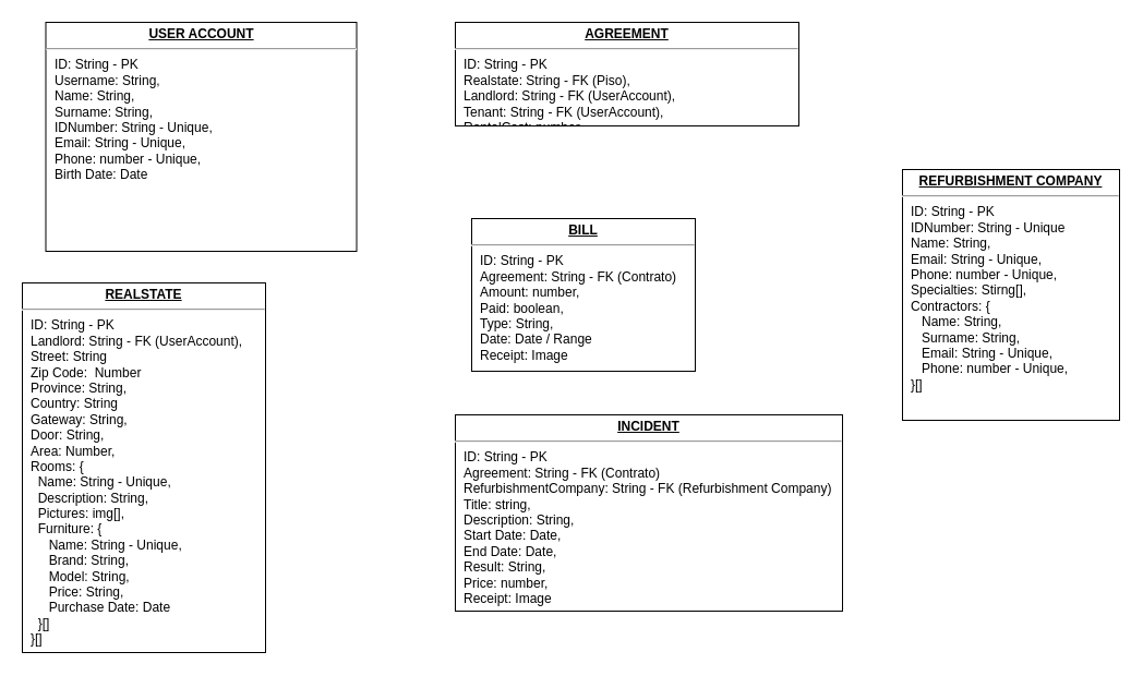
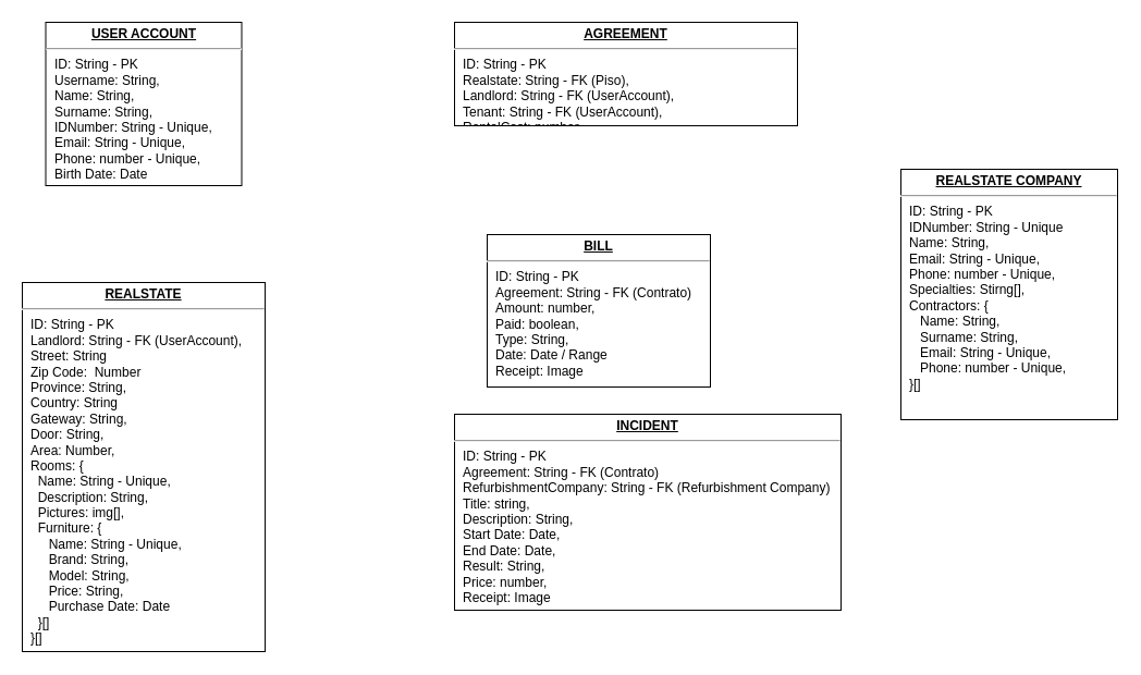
- <mxCell id="8" value="&lt;p style=&quot;margin: 0px ; margin-top: 4px ; text-align: center ; text-decoration: underline&quot;&gt;&lt;b&gt;USER ACCOUNT&lt;/b&gt;&lt;/p&gt;&lt;hr&gt;&lt;p style=&quot;margin: 0px 0px 0px 8px&quot;&gt;ID: String - PK&lt;/p&gt;&lt;p style=&quot;margin: 0px 0px 0px 8px&quot;&gt;Username: String,&lt;/p&gt;&lt;p style=&quot;margin: 0px 0px 0px 8px&quot;&gt;Name: String,&lt;/p&gt;&lt;p style=&quot;margin: 0px 0px 0px 8px&quot;&gt;Surname: String,&lt;/p&gt;&lt;p style=&quot;margin: 0px 0px 0px 8px&quot;&gt;IDNumber: String - Unique,&lt;/p&gt;&lt;p style=&quot;margin: 0px 0px 0px 8px&quot;&gt;Email: String - Unique,&lt;/p&gt;&lt;p style=&quot;margin: 0px 0px 0px 8px&quot;&gt;Phone: number - Unique,&lt;/p&gt;&lt;p style=&quot;margin: 0px 0px 0px 8px&quot;&gt;Birth Date: Date&lt;/p&gt;" style="verticalAlign=top;align=left;overflow=fill;fontSize=12;fontFamily=Helvetica;html=1;" parent="1" vertex="1"><mxGeometry x="41.5" y="20" width="285" height="210" as="geometry" /></mxCell>
+ <mxCell id="8" value="&lt;p style=&quot;margin: 0px ; margin-top: 4px ; text-align: center ; text-decoration: underline&quot;&gt;&lt;b&gt;USER ACCOUNT&lt;/b&gt;&lt;/p&gt;&lt;hr&gt;&lt;p style=&quot;margin: 0px 0px 0px 8px&quot;&gt;ID: String - PK&lt;/p&gt;&lt;p style=&quot;margin: 0px 0px 0px 8px&quot;&gt;Username: String,&lt;/p&gt;&lt;p style=&quot;margin: 0px 0px 0px 8px&quot;&gt;Name: String,&lt;/p&gt;&lt;p style=&quot;margin: 0px 0px 0px 8px&quot;&gt;Surname: String,&lt;/p&gt;&lt;p style=&quot;margin: 0px 0px 0px 8px&quot;&gt;IDNumber: String - Unique,&lt;/p&gt;&lt;p style=&quot;margin: 0px 0px 0px 8px&quot;&gt;Email: String - Unique,&lt;/p&gt;&lt;p style=&quot;margin: 0px 0px 0px 8px&quot;&gt;Phone: number - Unique,&lt;/p&gt;&lt;p style=&quot;margin: 0px 0px 0px 8px&quot;&gt;Birth Date: Date&lt;/p&gt;" style="verticalAlign=top;align=left;overflow=fill;fontSize=12;fontFamily=Helvetica;html=1;" parent="1" vertex="1"><mxGeometry x="41.5" y="20" width="180" height="150" as="geometry" /></mxCell>
- <mxCell id="4" value="&lt;p style=&quot;margin: 0px ; margin-top: 4px ; text-align: center ; text-decoration: underline&quot;&gt;&lt;b&gt;REFURBISHMENT COMPANY&lt;/b&gt;&lt;/p&gt;&lt;hr&gt;&lt;p style=&quot;margin: 0px ; margin-left: 8px&quot;&gt;ID: String - PK&lt;/p&gt;&lt;p style=&quot;margin: 0px ; margin-left: 8px&quot;&gt;IDNumber: String - Unique&lt;/p&gt;&lt;p style=&quot;margin: 0px ; margin-left: 8px&quot;&gt;Name: String,&lt;/p&gt;&lt;p style=&quot;margin: 0px ; margin-left: 8px&quot;&gt;&lt;span&gt;Email: String - Unique,&lt;/span&gt;&lt;br&gt;&lt;/p&gt;&lt;p style=&quot;margin: 0px ; margin-left: 8px&quot;&gt;&lt;span&gt;Phone: number - Unique,&lt;/span&gt;&lt;/p&gt;&lt;p style=&quot;margin: 0px ; margin-left: 8px&quot;&gt;&lt;span&gt;Specialties: Stirng[],&lt;/span&gt;&lt;/p&gt;&lt;p style=&quot;margin: 0px ; margin-left: 8px&quot;&gt;Contractors: {&lt;/p&gt;&lt;p style=&quot;margin: 0px ; margin-left: 8px&quot;&gt;&amp;nbsp; &amp;nbsp;&lt;span&gt;Name: String,&lt;/span&gt;&lt;/p&gt;&lt;p style=&quot;margin: 0px 0px 0px 8px&quot;&gt;&amp;nbsp; &amp;nbsp;Surname: String,&lt;/p&gt;&lt;p style=&quot;margin: 0px 0px 0px 8px&quot;&gt;&amp;nbsp; &amp;nbsp;Email: String - Unique,&lt;br&gt;&lt;/p&gt;&lt;p style=&quot;margin: 0px 0px 0px 8px&quot;&gt;&amp;nbsp; &amp;nbsp;Phone: number - Unique,&lt;/p&gt;&lt;p style=&quot;margin: 0px 0px 0px 8px&quot;&gt;&lt;span&gt;}[]&lt;/span&gt;&lt;br&gt;&lt;/p&gt;" style="verticalAlign=top;align=left;overflow=fill;fontSize=12;fontFamily=Helvetica;html=1;" parent="1" vertex="1"><mxGeometry x="827" y="155" width="199" height="230" as="geometry" /></mxCell>
+ <mxCell id="4" value="&lt;p style=&quot;margin: 0px ; margin-top: 4px ; text-align: center ; text-decoration: underline&quot;&gt;&lt;b&gt;REALSTATE COMPANY&lt;/b&gt;&lt;/p&gt;&lt;hr&gt;&lt;p style=&quot;margin: 0px ; margin-left: 8px&quot;&gt;ID: String - PK&lt;/p&gt;&lt;p style=&quot;margin: 0px ; margin-left: 8px&quot;&gt;IDNumber: String - Unique&lt;/p&gt;&lt;p style=&quot;margin: 0px ; margin-left: 8px&quot;&gt;Name: String,&lt;/p&gt;&lt;p style=&quot;margin: 0px ; margin-left: 8px&quot;&gt;&lt;span&gt;Email: String - Unique,&lt;/span&gt;&lt;br&gt;&lt;/p&gt;&lt;p style=&quot;margin: 0px ; margin-left: 8px&quot;&gt;&lt;span&gt;Phone: number - Unique,&lt;/span&gt;&lt;/p&gt;&lt;p style=&quot;margin: 0px ; margin-left: 8px&quot;&gt;&lt;span&gt;Specialties: Stirng[],&lt;/span&gt;&lt;/p&gt;&lt;p style=&quot;margin: 0px ; margin-left: 8px&quot;&gt;Contractors: {&lt;/p&gt;&lt;p style=&quot;margin: 0px ; margin-left: 8px&quot;&gt;&amp;nbsp; &amp;nbsp;&lt;span&gt;Name: String,&lt;/span&gt;&lt;/p&gt;&lt;p style=&quot;margin: 0px 0px 0px 8px&quot;&gt;&amp;nbsp; &amp;nbsp;Surname: String,&lt;/p&gt;&lt;p style=&quot;margin: 0px 0px 0px 8px&quot;&gt;&amp;nbsp; &amp;nbsp;Email: String - Unique,&lt;br&gt;&lt;/p&gt;&lt;p style=&quot;margin: 0px 0px 0px 8px&quot;&gt;&amp;nbsp; &amp;nbsp;Phone: number - Unique,&lt;/p&gt;&lt;p style=&quot;margin: 0px 0px 0px 8px&quot;&gt;&lt;span&gt;}[]&lt;/span&gt;&lt;br&gt;&lt;/p&gt;" style="verticalAlign=top;align=left;overflow=fill;fontSize=12;fontFamily=Helvetica;html=1;" parent="1" vertex="1"><mxGeometry x="827" y="155" width="199" height="230" as="geometry" /></mxCell>
- <mxCell id="6" value="&lt;p style=&quot;margin: 0px ; margin-top: 4px ; text-align: center ; text-decoration: underline&quot;&gt;&lt;b&gt;BILL&lt;/b&gt;&lt;/p&gt;&lt;hr&gt;&lt;p style=&quot;margin: 0px ; margin-left: 8px&quot;&gt;ID: String - PK&lt;/p&gt;&lt;p style=&quot;margin: 0px ; margin-left: 8px&quot;&gt;&lt;span&gt;Agreement: String - FK (Contrato)&lt;/span&gt;&lt;/p&gt;&lt;p style=&quot;margin: 0px ; margin-left: 8px&quot;&gt;&lt;span&gt;Amount: number,&lt;/span&gt;&lt;/p&gt;&lt;p style=&quot;margin: 0px ; margin-left: 8px&quot;&gt;&lt;span&gt;Paid: boolean,&lt;/span&gt;&lt;/p&gt;&lt;p style=&quot;margin: 0px ; margin-left: 8px&quot;&gt;&lt;span&gt;Type: String,&lt;/span&gt;&lt;/p&gt;&lt;p style=&quot;margin: 0px ; margin-left: 8px&quot;&gt;&lt;span&gt;Date: Date / Range&lt;/span&gt;&lt;/p&gt;&lt;p style=&quot;margin: 0px ; margin-left: 8px&quot;&gt;&lt;span&gt;Receipt: Image&lt;/span&gt;&lt;/p&gt;" style="verticalAlign=top;align=left;overflow=fill;fontSize=12;fontFamily=Helvetica;html=1;" parent="1" vertex="1"><mxGeometry x="432" y="200" width="205" height="140" as="geometry" /></mxCell>
+ <mxCell id="6" value="&lt;p style=&quot;margin: 0px ; margin-top: 4px ; text-align: center ; text-decoration: underline&quot;&gt;&lt;b&gt;BILL&lt;/b&gt;&lt;/p&gt;&lt;hr&gt;&lt;p style=&quot;margin: 0px ; margin-left: 8px&quot;&gt;ID: String - PK&lt;/p&gt;&lt;p style=&quot;margin: 0px ; margin-left: 8px&quot;&gt;&lt;span&gt;Agreement: String - FK (Contrato)&lt;/span&gt;&lt;/p&gt;&lt;p style=&quot;margin: 0px ; margin-left: 8px&quot;&gt;&lt;span&gt;Amount: number,&lt;/span&gt;&lt;/p&gt;&lt;p style=&quot;margin: 0px ; margin-left: 8px&quot;&gt;&lt;span&gt;Paid: boolean,&lt;/span&gt;&lt;/p&gt;&lt;p style=&quot;margin: 0px ; margin-left: 8px&quot;&gt;&lt;span&gt;Type: String,&lt;/span&gt;&lt;/p&gt;&lt;p style=&quot;margin: 0px ; margin-left: 8px&quot;&gt;&lt;span&gt;Date: Date / Range&lt;/span&gt;&lt;/p&gt;&lt;p style=&quot;margin: 0px ; margin-left: 8px&quot;&gt;&lt;span&gt;Receipt: Image&lt;/span&gt;&lt;/p&gt;" style="verticalAlign=top;align=left;overflow=fill;fontSize=12;fontFamily=Helvetica;html=1;" parent="1" vertex="1"><mxGeometry x="447" y="215" width="205" height="140" as="geometry" /></mxCell>
